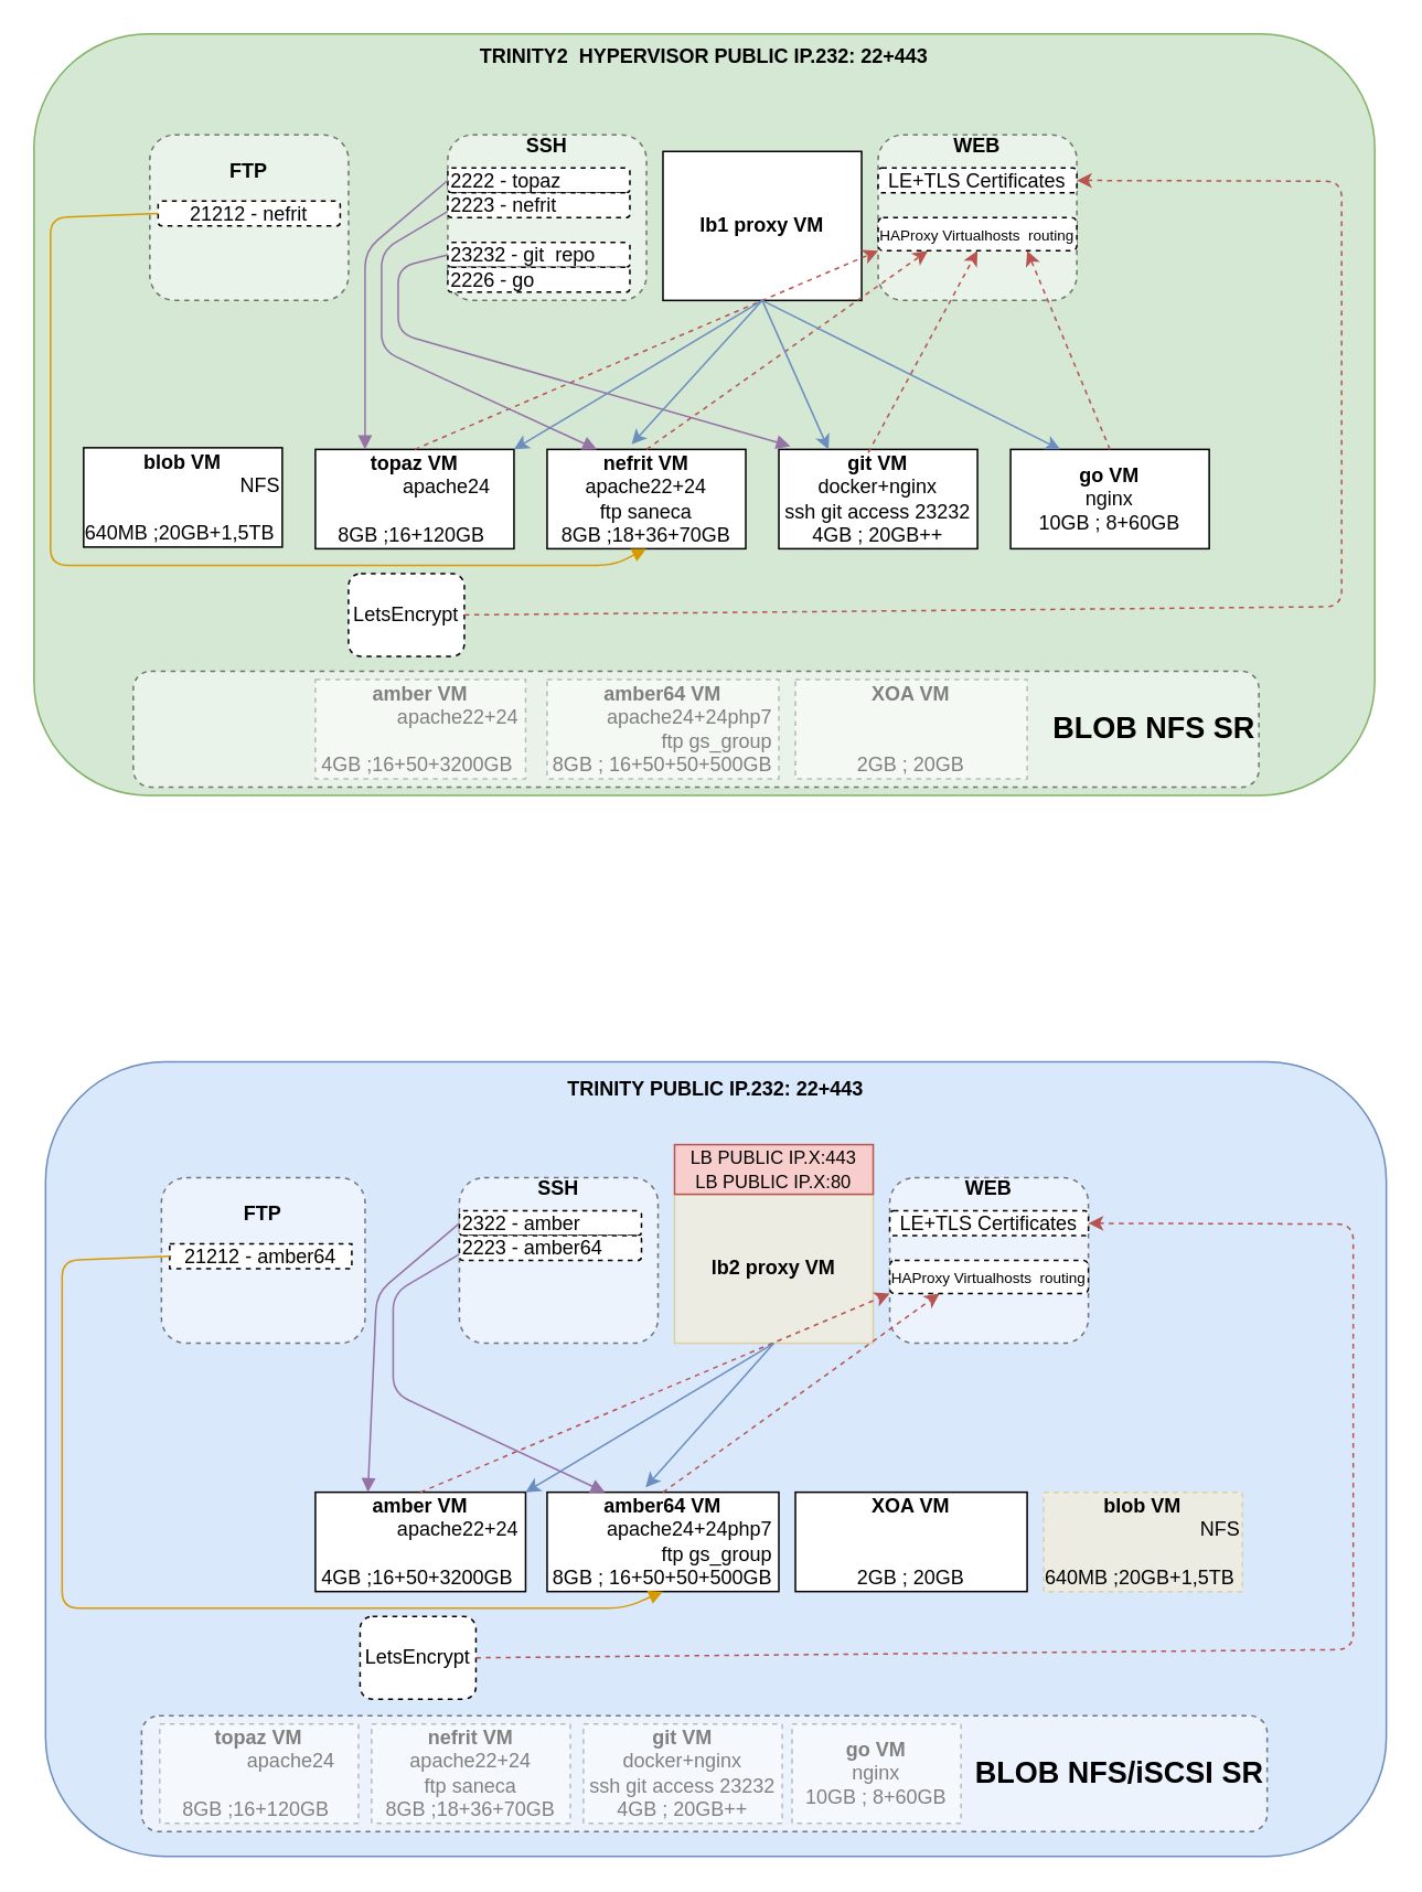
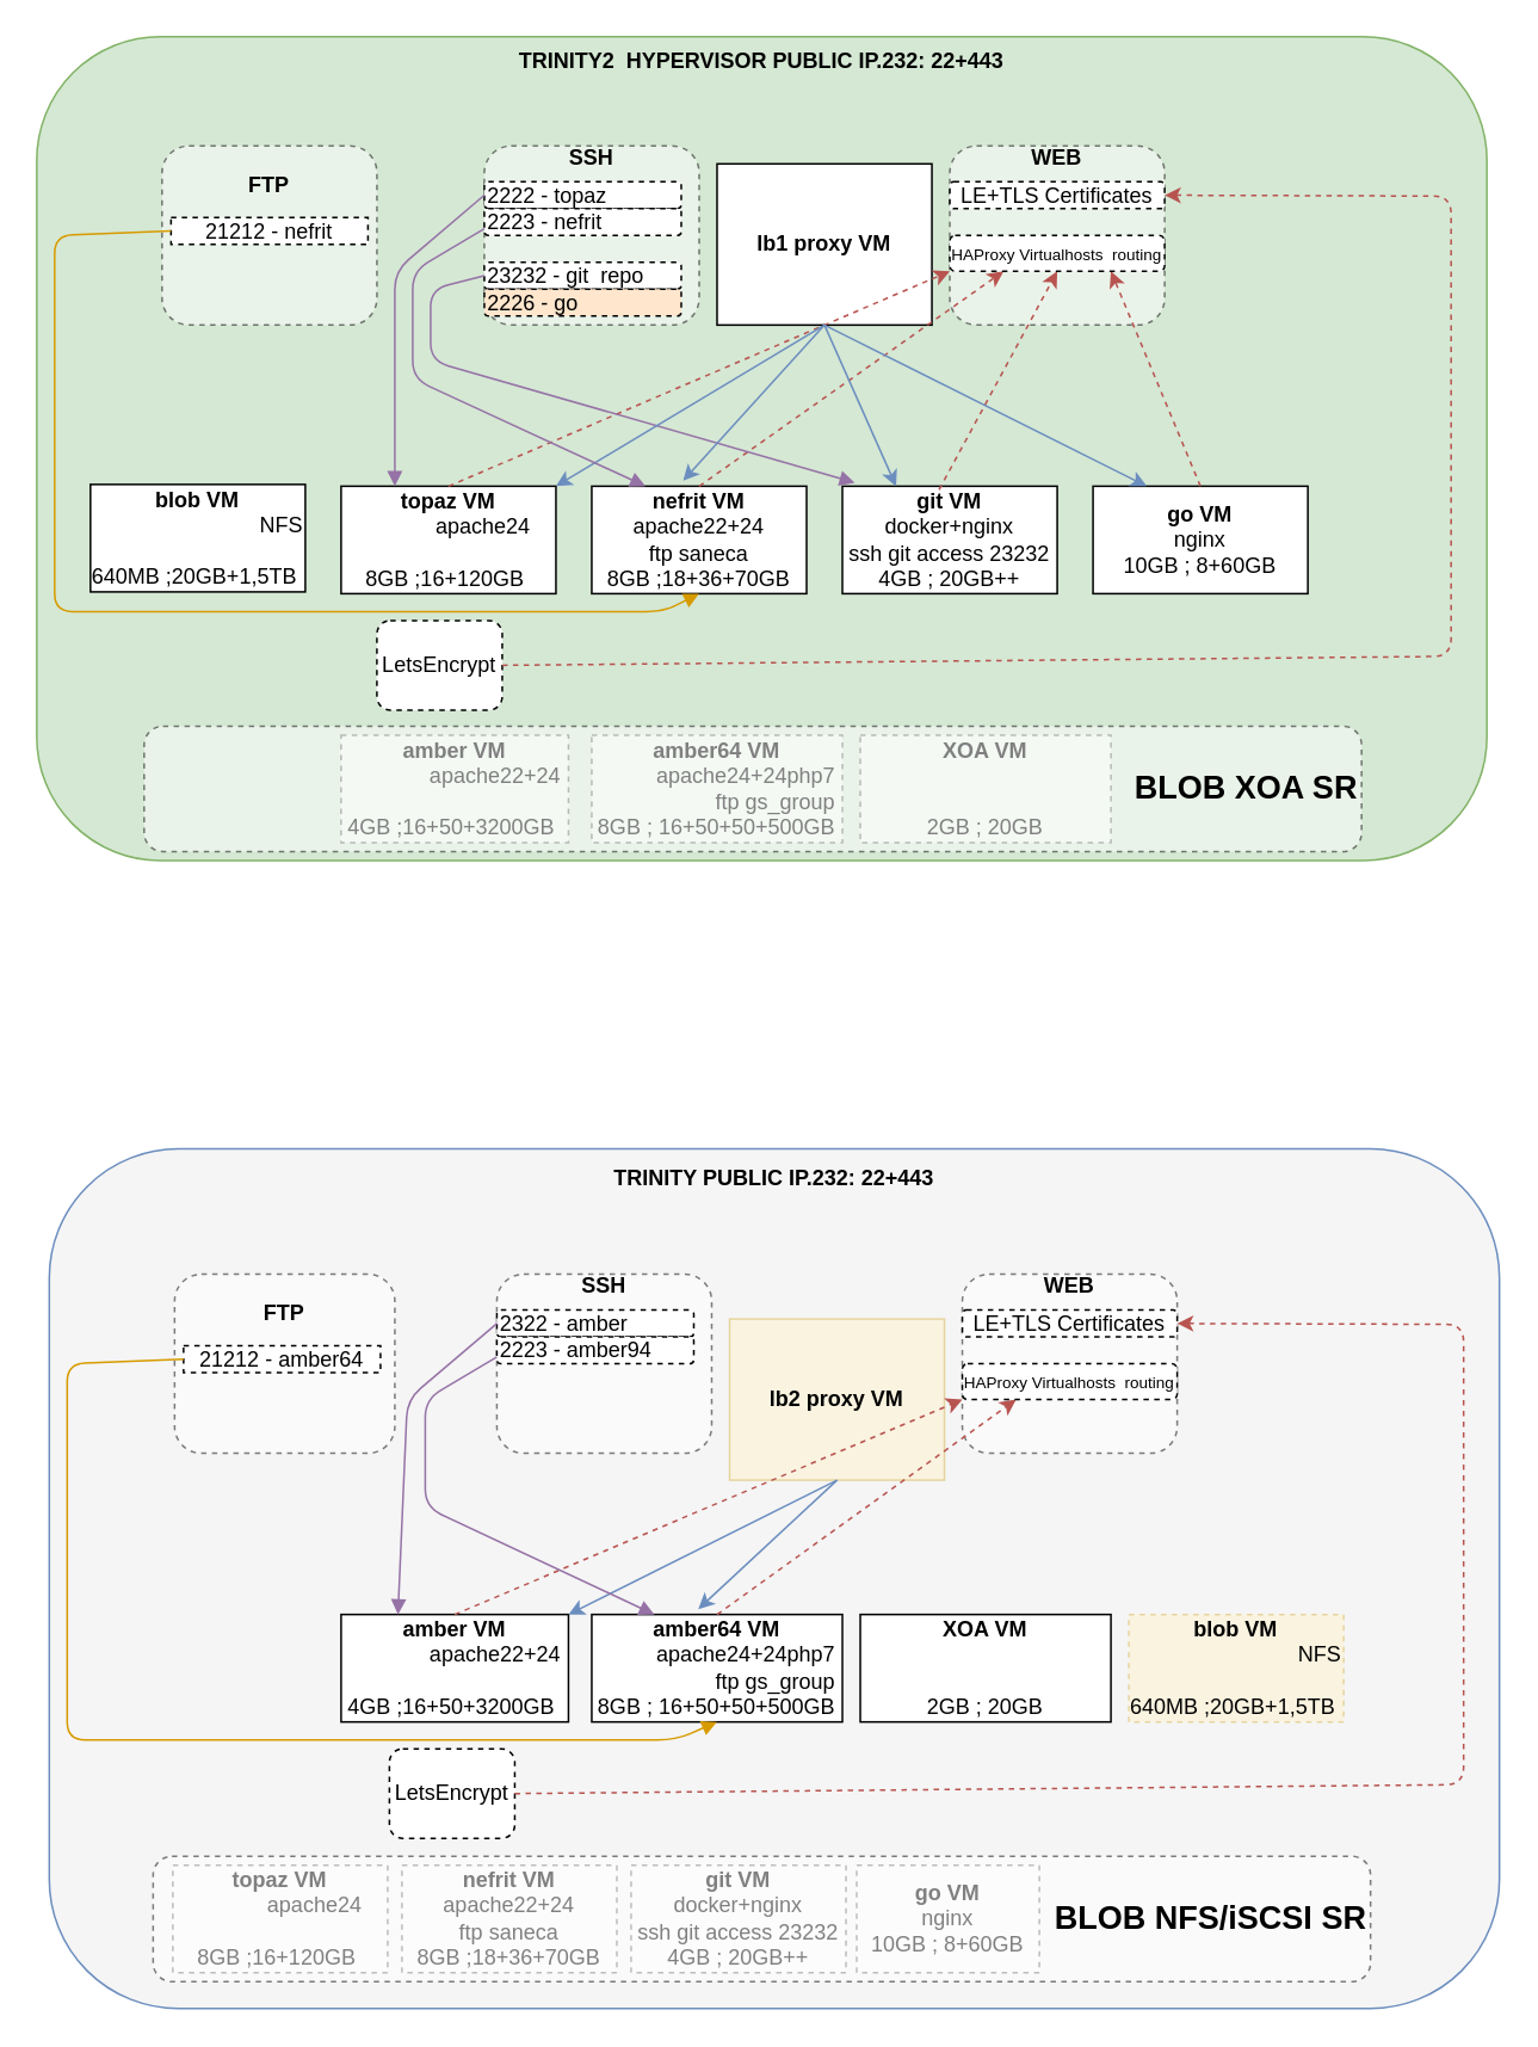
- <mxCell id="22" value="21212 - nefrit" style="rounded=1;whiteSpace=wrap;html=1;dashed=1;" parent="1" vertex="1"><mxGeometry x="95" y="121" width="110" height="15" as="geometry" /></mxCell>
+ <mxCell id="22" value="21212 - nefrit" style="whiteSpace=wrap;html=1;dashed=1;rounded=0;" parent="1" vertex="1"><mxGeometry x="95" y="121" width="110" height="15" as="geometry" /></mxCell>
- <mxCell id="28" value="2226 - go" style="rounded=1;whiteSpace=wrap;html=1;dashed=1;align=left;" parent="1" vertex="1"><mxGeometry x="270" y="161" width="110" height="15" as="geometry" /></mxCell>
+ <mxCell id="28" value="2226 - go" style="rounded=1;whiteSpace=wrap;html=1;dashed=1;align=left;fillColor=#ffe6cc;" parent="1" vertex="1"><mxGeometry x="270" y="161" width="110" height="15" as="geometry" /></mxCell>
- <mxCell id="62" value="&lt;b&gt;&lt;font style=&quot;font-size: 18px&quot;&gt;BLOB NFS SR&lt;/font&gt;&lt;/b&gt;" style="rounded=1;whiteSpace=wrap;html=1;dashed=1;opacity=50;align=right;" vertex="1" parent="1"><mxGeometry x="80" y="405" width="680" height="70" as="geometry" /></mxCell>
+ <mxCell id="62" value="&lt;b&gt;&lt;font style=&quot;font-size: 18px&quot;&gt;BLOB XOA SR&lt;/font&gt;&lt;/b&gt;" style="rounded=1;whiteSpace=wrap;html=1;dashed=1;opacity=50;align=right;" vertex="1" parent="1"><mxGeometry x="80" y="405" width="680" height="70" as="geometry" /></mxCell>
- <mxCell id="37" value="&lt;font style=&quot;font-size: 11px&quot;&gt;LB PUBLIC IP.X:443&lt;br&gt;LB PUBLIC IP.X:80&lt;/font&gt;" style="text;html=1;strokeColor=#b85450;fillColor=#f8cecc;align=center;verticalAlign=middle;whiteSpace=wrap;rounded=0;" vertex="1" parent="1"><mxGeometry x="407" y="691" width="120" height="30" as="geometry" /></mxCell>
- <mxCell id="44" value="2223 - amber64" style="rounded=1;whiteSpace=wrap;html=1;dashed=1;align=left;" vertex="1" parent="1"><mxGeometry x="277" y="746" width="110" height="15" as="geometry" /></mxCell>
+ <mxCell id="44" value="2223 - amber94" style="rounded=1;whiteSpace=wrap;html=1;dashed=1;align=left;" vertex="1" parent="1"><mxGeometry x="277" y="746" width="110" height="15" as="geometry" /></mxCell>
- <mxCell id="36" value="&lt;b&gt;lb2 proxy VM&lt;/b&gt;" style="rounded=0;whiteSpace=wrap;html=1;fillColor=#fff2cc;strokeColor=#d6b656;opacity=50;" vertex="1" parent="1"><mxGeometry x="407" y="721" width="120" height="90" as="geometry" /></mxCell>
+ <mxCell id="36" value="&lt;b&gt;lb2 proxy VM&lt;/b&gt;" style="rounded=0;whiteSpace=wrap;html=1;fillColor=#fff2cc;strokeColor=#d6b656;opacity=50;" vertex="1" parent="1"><mxGeometry x="407" y="736" width="120" height="90" as="geometry" /></mxCell>
- <mxCell id="32" value="&lt;b&gt;TRINITY PUBLIC IP.232: 22+443&lt;br&gt;&lt;br&gt;&lt;br&gt;&lt;br&gt;&lt;br&gt;&lt;br&gt;&lt;br&gt;&lt;br&gt;&lt;br&gt;&lt;br&gt;&lt;br&gt;&lt;br&gt;&lt;br&gt;&lt;br&gt;&lt;br&gt;&lt;br&gt;&lt;br&gt;&lt;br&gt;&lt;br&gt;&lt;br&gt;&lt;br&gt;&lt;br&gt;&lt;br&gt;&lt;br&gt;&lt;br&gt;&lt;br&gt;&lt;br&gt;&lt;br&gt;&lt;br&gt;&lt;br&gt;&lt;br&gt;&lt;br&gt;&lt;/b&gt;" style="rounded=1;whiteSpace=wrap;html=1;fillColor=#dae8fc;strokeColor=#6c8ebf;" vertex="1" parent="1"><mxGeometry x="27" y="641" width="810" height="480" as="geometry" /></mxCell>
+ <mxCell id="32" value="&lt;b&gt;TRINITY PUBLIC IP.232: 22+443&lt;br&gt;&lt;br&gt;&lt;br&gt;&lt;br&gt;&lt;br&gt;&lt;br&gt;&lt;br&gt;&lt;br&gt;&lt;br&gt;&lt;br&gt;&lt;br&gt;&lt;br&gt;&lt;br&gt;&lt;br&gt;&lt;br&gt;&lt;br&gt;&lt;br&gt;&lt;br&gt;&lt;br&gt;&lt;br&gt;&lt;br&gt;&lt;br&gt;&lt;br&gt;&lt;br&gt;&lt;br&gt;&lt;br&gt;&lt;br&gt;&lt;br&gt;&lt;br&gt;&lt;br&gt;&lt;br&gt;&lt;br&gt;&lt;/b&gt;" style="rounded=1;whiteSpace=wrap;html=1;fillColor=#f5f5f5;strokeColor=#6c8ebf;" vertex="1" parent="1"><mxGeometry x="27" y="641" width="810" height="480" as="geometry" /></mxCell>
